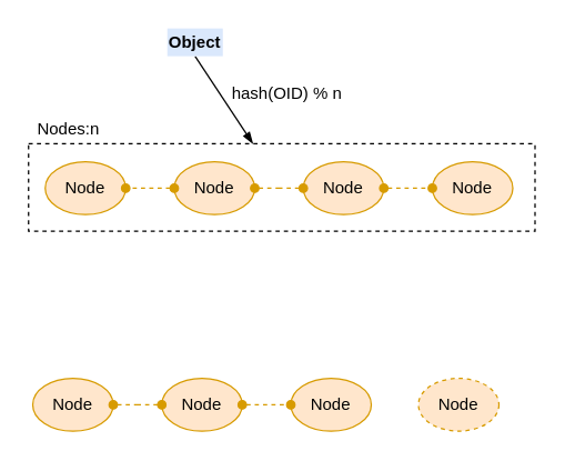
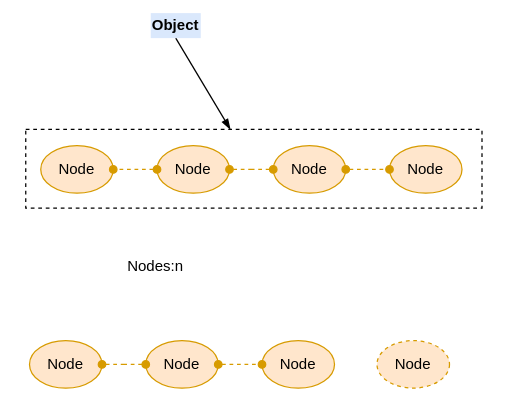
- <mxCell id="11" value="&lt;b&gt;Object&lt;/b&gt;" style="text;html=1;fillColor=#dae8fc;align=center;verticalAlign=middle;whiteSpace=wrap;rounded=0;" parent="1" vertex="1"><mxGeometry x="120" y="20" width="40" height="20" as="geometry" /></mxCell>
+ <mxCell id="11" value="&lt;b&gt;Object&lt;/b&gt;" style="text;html=1;fillColor=#dae8fc;align=center;verticalAlign=middle;whiteSpace=wrap;rounded=0;" parent="1" vertex="1"><mxGeometry x="120" y="10" width="40" height="20" as="geometry" /></mxCell>
- <mxCell id="12" value="hash(OID) % n" style="text;html=1;strokeColor=none;fillColor=none;align=center;verticalAlign=middle;whiteSpace=wrap;rounded=0;dashed=1;" parent="1" vertex="1"><mxGeometry x="149" y="57" width="115" height="20" as="geometry" /></mxCell>
- <mxCell id="13" value="Nodes:n" style="text;html=1;strokeColor=none;fillColor=none;align=center;verticalAlign=middle;whiteSpace=wrap;rounded=0;dashed=1;" parent="1" vertex="1"><mxGeometry x="20" y="83" width="58" height="20" as="geometry" /></mxCell>
+ <mxCell id="13" value="Nodes:n" style="text;html=1;strokeColor=none;fillColor=none;align=center;verticalAlign=middle;whiteSpace=wrap;rounded=0;dashed=1;" parent="1" vertex="1"><mxGeometry x="95" y="203" width="58" height="20" as="geometry" /></mxCell>
